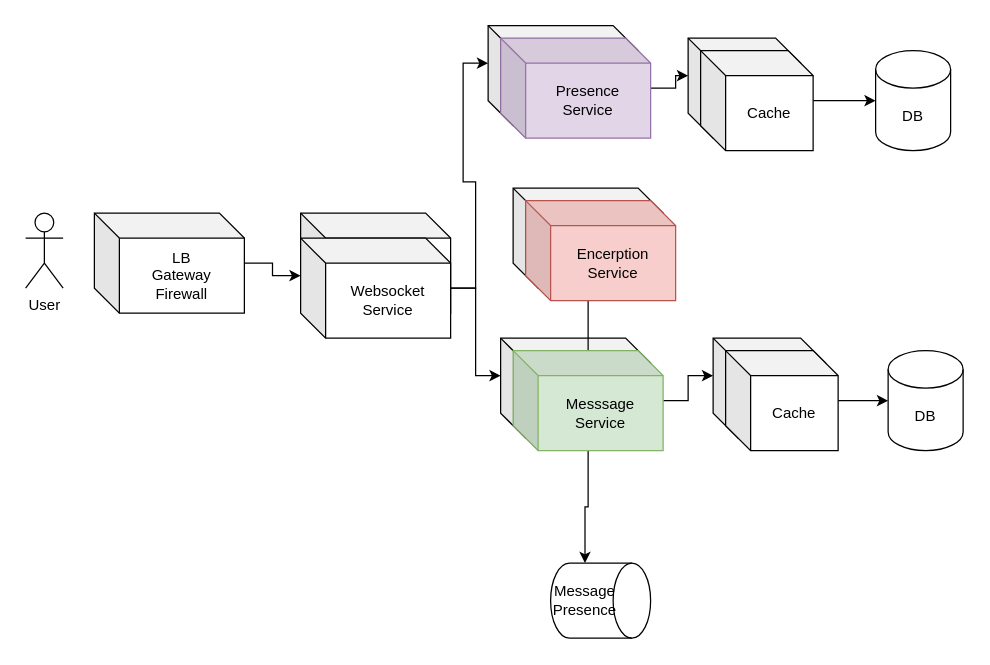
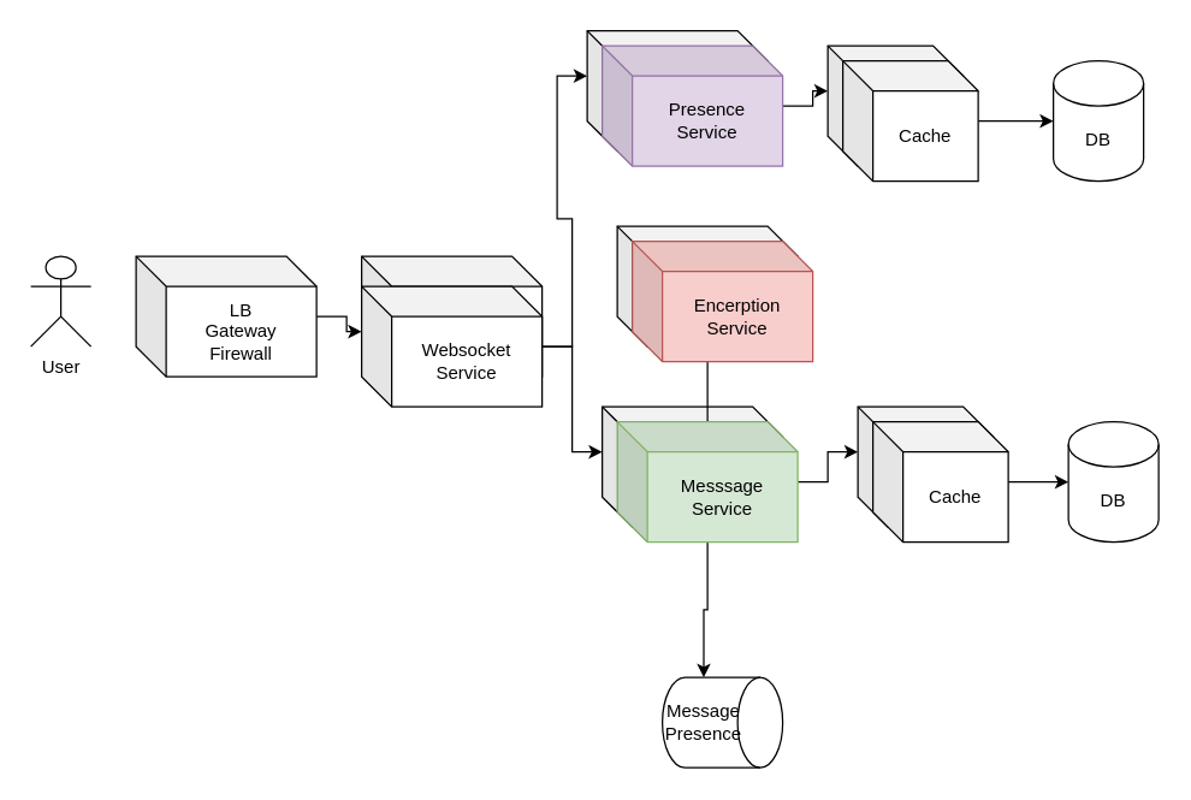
- <mxCell id="2" value="User" style="shape=umlActor;verticalLabelPosition=bottom;verticalAlign=top;html=1;outlineConnect=0;" parent="1" vertex="1"><mxGeometry x="20" y="170" width="30" height="60" as="geometry" /></mxCell>
+ <mxCell id="2" value="User" style="shape=umlActor;verticalLabelPosition=bottom;verticalAlign=top;html=1;outlineConnect=0;" parent="1" vertex="1"><mxGeometry x="20" y="170" width="40" height="60" as="geometry" /></mxCell>
- <mxCell id="4" value="LB&lt;br&gt;Gateway&lt;br&gt;Firewall" style="shape=cube;whiteSpace=wrap;html=1;boundedLbl=1;backgroundOutline=1;darkOpacity=0.05;darkOpacity2=0.1;" parent="1" vertex="1"><mxGeometry x="75" y="170" width="120" height="80" as="geometry" /></mxCell>
+ <mxCell id="4" value="LB&lt;br&gt;Gateway&lt;br&gt;Firewall" style="shape=cube;whiteSpace=wrap;html=1;boundedLbl=1;backgroundOutline=1;darkOpacity=0.05;darkOpacity2=0.1;" parent="1" vertex="1"><mxGeometry x="90" y="170" width="120" height="80" as="geometry" /></mxCell>
